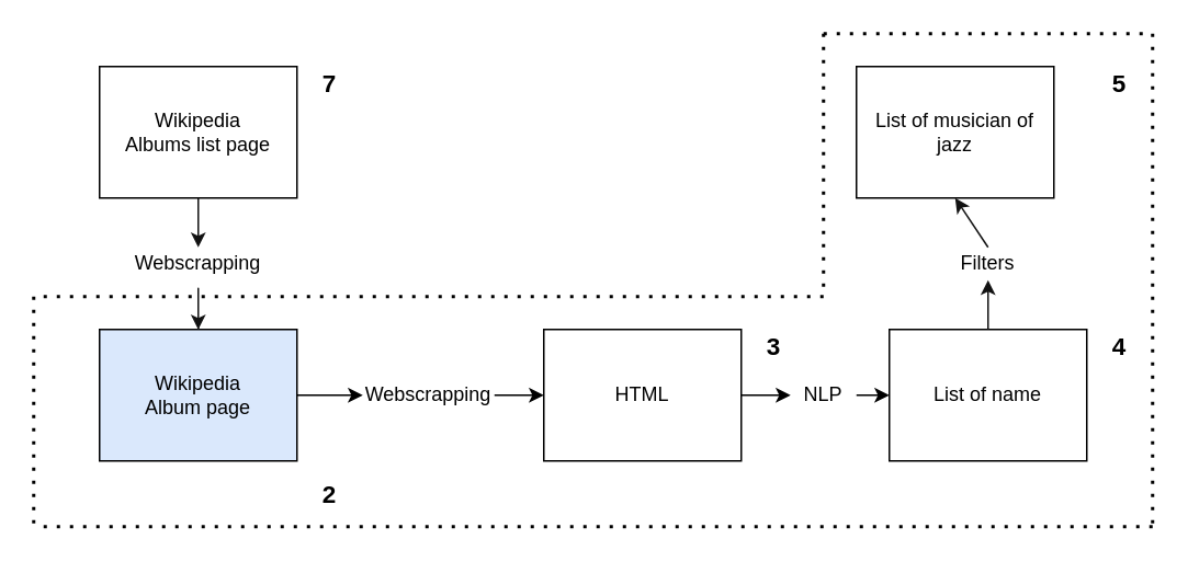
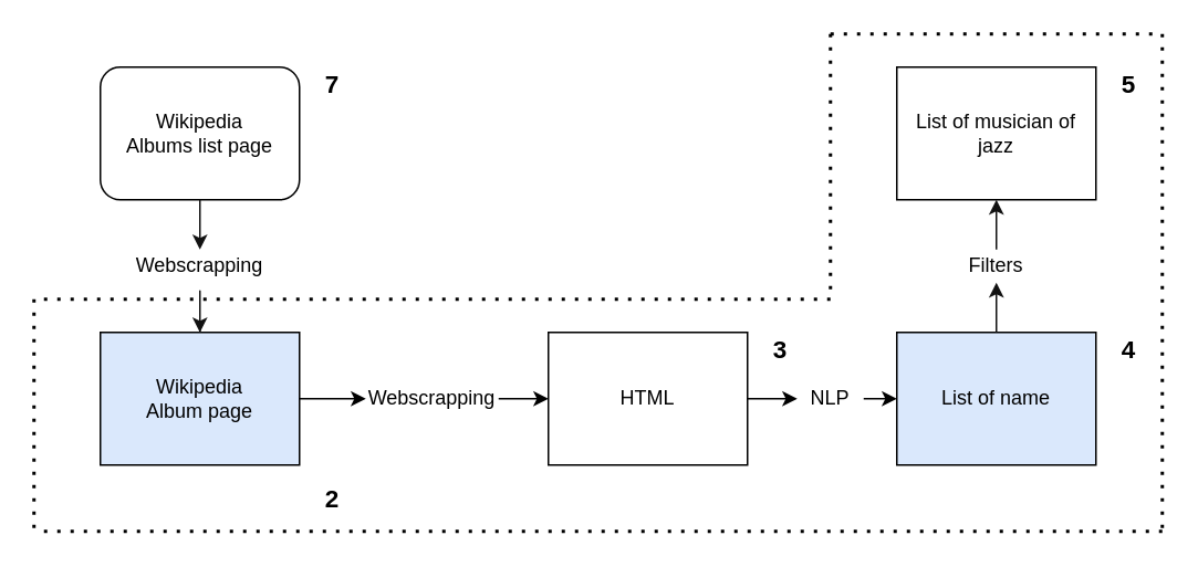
- <mxCell id="2" value="Wikipedia&lt;br&gt;Albums list page" style="rounded=0;whiteSpace=wrap;html=1;" parent="1" vertex="1"><mxGeometry x="60" y="40" width="120" height="80" as="geometry" /></mxCell>
+ <mxCell id="2" value="Wikipedia&lt;br&gt;Albums list page" style="whiteSpace=wrap;html=1;rounded=1;" parent="1" vertex="1"><mxGeometry x="60" y="40" width="120" height="80" as="geometry" /></mxCell>
- <mxCell id="11" value="List of musician of jazz" style="rounded=0;whiteSpace=wrap;html=1;" parent="1" vertex="1"><mxGeometry x="520" y="40" width="120" height="80" as="geometry" /></mxCell>
+ <mxCell id="11" value="List of musician of jazz" style="rounded=0;whiteSpace=wrap;html=1;" parent="1" vertex="1"><mxGeometry x="540" y="40" width="120" height="80" as="geometry" /></mxCell>
- <mxCell id="7" value="List of name" style="rounded=0;whiteSpace=wrap;html=1;" parent="1" vertex="1"><mxGeometry x="540" y="200" width="120" height="80" as="geometry" /></mxCell>
+ <mxCell id="7" value="List of name" style="rounded=0;whiteSpace=wrap;html=1;fillColor=#dae8fc;" parent="1" vertex="1"><mxGeometry x="540" y="200" width="120" height="80" as="geometry" /></mxCell>
